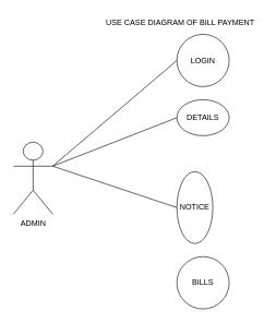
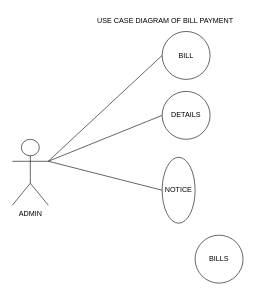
- <mxCell id="6" value="LOGIN" style="ellipse;whiteSpace=wrap;html=1;aspect=fixed;" vertex="1" parent="1"><mxGeometry x="270" y="52" width="80" height="80" as="geometry" /></mxCell>
+ <mxCell id="6" value="BILL" style="ellipse;whiteSpace=wrap;html=1;aspect=fixed;" vertex="1" parent="1"><mxGeometry x="270" y="52" width="80" height="80" as="geometry" /></mxCell>
- <mxCell id="5" value="DETAILS" style="ellipse;whiteSpace=wrap;html=1;aspect=fixed;" vertex="1" parent="1"><mxGeometry x="270" y="152" width="80" height="55" as="geometry" /></mxCell>
+ <mxCell id="5" value="DETAILS" style="ellipse;whiteSpace=wrap;html=1;aspect=fixed;" vertex="1" parent="1"><mxGeometry x="270" y="152" width="80" height="80" as="geometry" /></mxCell>
- <mxCell id="2" value="ADMIN" style="shape=umlActor;verticalLabelPosition=bottom;verticalAlign=top;html=1;outlineConnect=0;" vertex="1" parent="1"><mxGeometry x="20" y="217" width="60" height="110" as="geometry" /></mxCell>
+ <mxCell id="2" value="ADMIN" style="shape=umlActor;verticalLabelPosition=bottom;verticalAlign=top;html=1;outlineConnect=0;" vertex="1" parent="1"><mxGeometry x="20" y="232" width="60" height="110" as="geometry" /></mxCell>
- <mxCell id="4" value="BILLS" style="ellipse;whiteSpace=wrap;html=1;aspect=fixed;" vertex="1" parent="1"><mxGeometry x="270" y="392" width="80" height="80" as="geometry" /></mxCell>
+ <mxCell id="4" value="BILLS" style="ellipse;whiteSpace=wrap;html=1;aspect=fixed;" vertex="1" parent="1"><mxGeometry x="325" y="392" width="80" height="80" as="geometry" /></mxCell>
